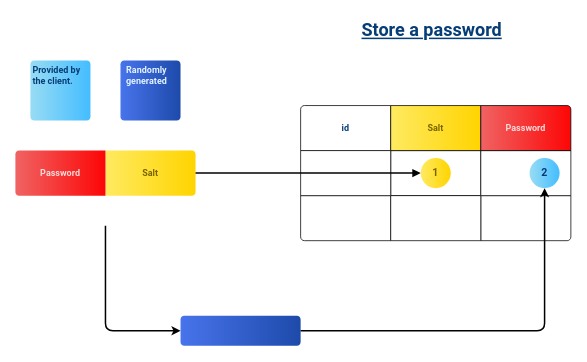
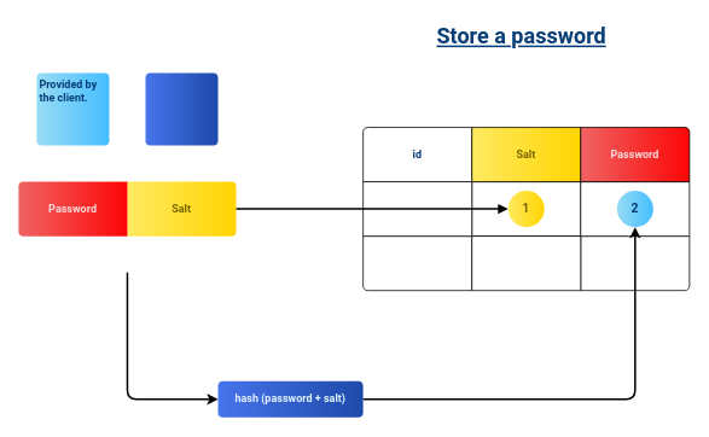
- <mxCell id="6" value="&lt;font face=&quot;Roboto&quot; color=&quot;#e3f4ff&quot;&gt;&lt;b&gt;Randomly&lt;br&gt;generated&lt;/b&gt;&lt;/font&gt;" style="text;html=1;strokeColor=none;fillColor=none;align=center;verticalAlign=middle;whiteSpace=wrap;rounded=0;" parent="1" vertex="1"><mxGeometry x="160" y="80" width="70" height="40" as="geometry" /></mxCell>
- <mxCell id="19" value="&lt;h3&gt;&lt;font color=&quot;#063d76&quot; data-font-src=&quot;https://fonts.googleapis.com/css?family=Roboto&quot; face=&quot;Roboto&quot;&gt;&lt;b&gt;2&lt;/b&gt;&lt;/font&gt;&lt;/h3&gt;" style="ellipse;whiteSpace=wrap;html=1;aspect=fixed;fillStyle=solid;fontColor=#e3f4ff;fillColor=#98DCF4;gradientColor=#44BDFF;gradientDirection=east;strokeColor=none;" parent="1" vertex="1"><mxGeometry x="705" y="210" width="40" height="40" as="geometry" /></mxCell>
+ <mxCell id="19" value="&lt;h3&gt;&lt;font color=&quot;#063d76&quot; data-font-src=&quot;https://fonts.googleapis.com/css?family=Roboto&quot; face=&quot;Roboto&quot;&gt;&lt;b&gt;2&lt;/b&gt;&lt;/font&gt;&lt;/h3&gt;" style="ellipse;whiteSpace=wrap;html=1;aspect=fixed;fillStyle=solid;fontColor=#e3f4ff;fillColor=#98DCF4;gradientColor=#44BDFF;gradientDirection=east;strokeColor=none;" parent="1" vertex="1"><mxGeometry x="680" y="210" width="40" height="40" as="geometry" /></mxCell>
+ <mxCell id="10" value="&lt;font face=&quot;Roboto&quot; color=&quot;#e3f4ff&quot;&gt;&lt;b&gt;hash (password + salt)&lt;/b&gt;&lt;/font&gt;" style="text;html=1;strokeColor=none;fillColor=none;align=center;verticalAlign=middle;whiteSpace=wrap;rounded=0;" parent="1" vertex="1"><mxGeometry x="250" y="420" width="140" height="40" as="geometry" /></mxCell>
